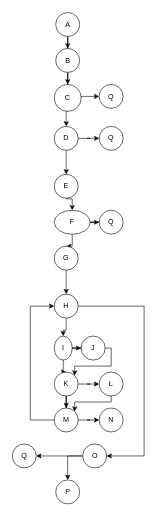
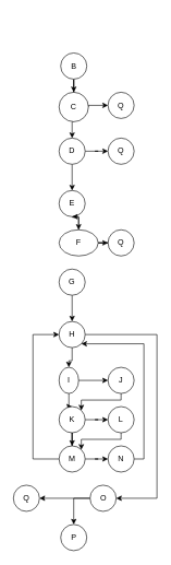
- <mxCell id="29" value="A" style="ellipse;whiteSpace=wrap;html=1;aspect=fixed;" parent="1" vertex="1"><mxGeometry x="92.5" y="20" width="40" height="40" as="geometry" /></mxCell>
- <mxCell id="28" style="edgeStyle=orthogonalEdgeStyle;rounded=0;orthogonalLoop=1;jettySize=auto;html=1;entryX=0.5;entryY=0;entryDx=0;entryDy=0;" parent="1" source="29" target="27" edge="1"><mxGeometry relative="1" as="geometry" /></mxCell>
- <mxCell id="11" style="edgeStyle=orthogonalEdgeStyle;rounded=0;orthogonalLoop=1;jettySize=auto;html=1;entryX=0.5;entryY=0;entryDx=0;entryDy=0;" parent="1" source="13" target="15" edge="1"><mxGeometry relative="1" as="geometry" /></mxCell>
+ <mxCell id="11" style="edgeStyle=orthogonalEdgeStyle;rounded=0;orthogonalLoop=1;jettySize=auto;html=1;" parent="1" source="13" target="10" edge="1"><mxGeometry relative="1" as="geometry" /></mxCell>
+ <mxCell id="38" style="edgeStyle=orthogonalEdgeStyle;rounded=0;orthogonalLoop=1;jettySize=auto;html=1;entryX=1;entryY=1;entryDx=0;entryDy=0;" edge="1" parent="1" source="39" target="20"><mxGeometry relative="1" as="geometry"><Array as="points"><mxPoint x="220" y="700" /><mxPoint x="220" y="524" /></Array></mxGeometry></mxCell>
- <mxCell id="25" value="J" style="ellipse;whiteSpace=wrap;html=1;aspect=fixed;" parent="1" vertex="1"><mxGeometry x="135" y="560" width="40" height="40" as="geometry" /></mxCell>
+ <mxCell id="25" value="J" style="ellipse;whiteSpace=wrap;html=1;aspect=fixed;" parent="1" vertex="1"><mxGeometry x="165" y="560" width="40" height="40" as="geometry" /></mxCell>
